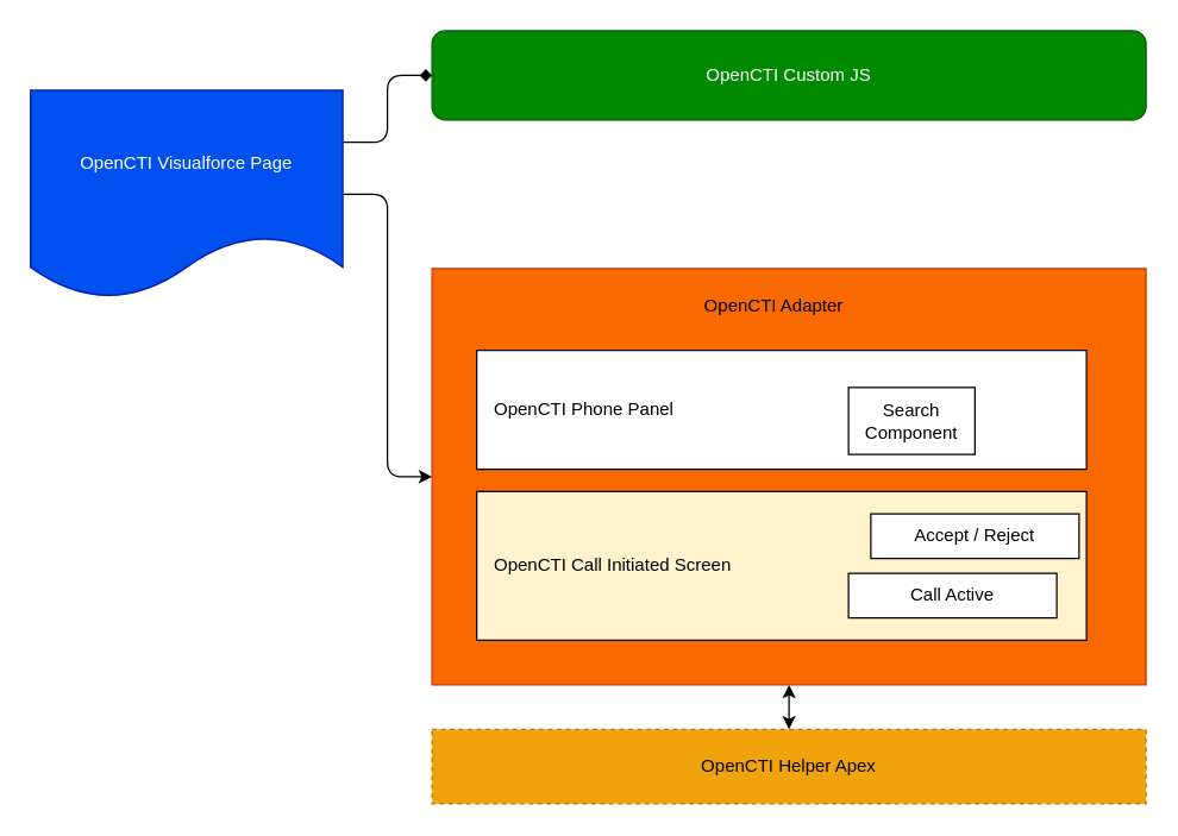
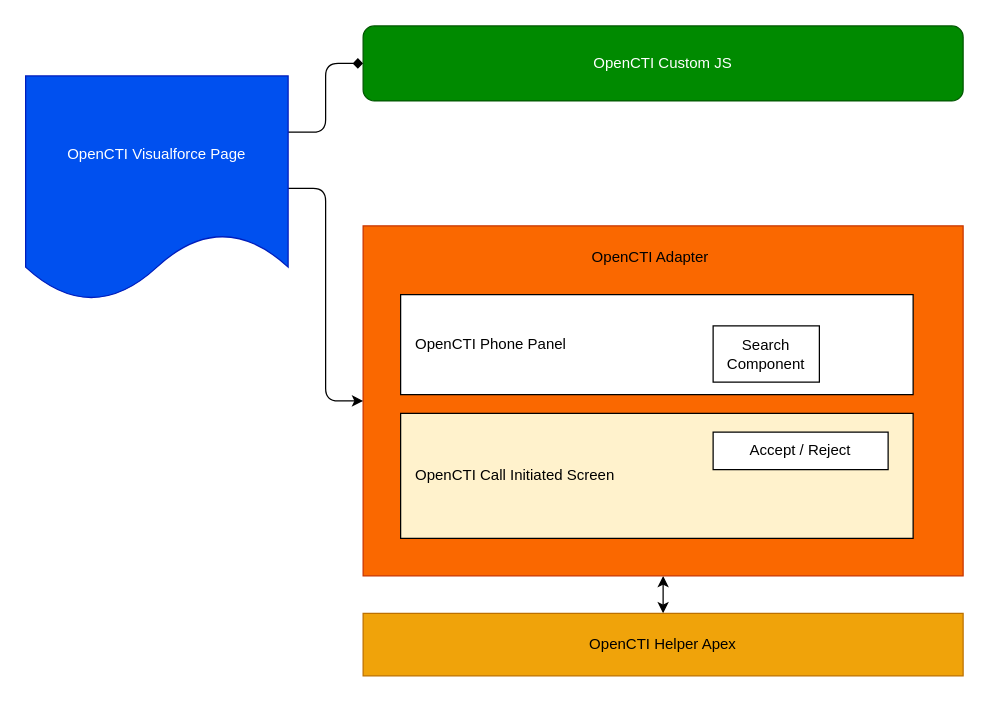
- <mxCell id="7" value="OpenCTI Visualforce Page" style="shape=document;whiteSpace=wrap;html=1;boundedLbl=1;fillColor=#0050ef;fontColor=#ffffff;strokeColor=#001DBC;" vertex="1" parent="1"><mxGeometry x="20" y="60" width="210" height="140" as="geometry" /></mxCell>
+ <mxCell id="7" value="OpenCTI Visualforce Page" style="shape=document;whiteSpace=wrap;html=1;boundedLbl=1;fillColor=#0050ef;fontColor=#ffffff;strokeColor=#001DBC;" vertex="1" parent="1"><mxGeometry x="20" y="60" width="210" height="180" as="geometry" /></mxCell>
- <mxCell id="13" value="Accept / Reject" style="rounded=0;whiteSpace=wrap;html=1;" vertex="1" parent="1"><mxGeometry x="585" y="345" width="140" height="30" as="geometry" /></mxCell>
+ <mxCell id="13" value="Accept / Reject" style="rounded=0;whiteSpace=wrap;html=1;" vertex="1" parent="1"><mxGeometry x="570" y="345" width="140" height="30" as="geometry" /></mxCell>
- <mxCell id="14" value="Call Active" style="rounded=0;whiteSpace=wrap;html=1;" vertex="1" parent="1"><mxGeometry x="570" y="385" width="140" height="30" as="geometry" /></mxCell>
- <mxCell id="11" value="OpenCTI Helper Apex" style="rounded=0;whiteSpace=wrap;html=1;fillColor=#f0a30a;fontColor=#000000;strokeColor=#BD7000;dashed=1;" vertex="1" parent="1"><mxGeometry x="290" y="490" width="480" height="50" as="geometry" /></mxCell>
+ <mxCell id="11" value="OpenCTI Helper Apex" style="rounded=0;whiteSpace=wrap;html=1;fillColor=#f0a30a;fontColor=#000000;strokeColor=#BD7000;" vertex="1" parent="1"><mxGeometry x="290" y="490" width="480" height="50" as="geometry" /></mxCell>
